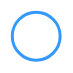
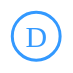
+ <mxCell id="2" value="&lt;font face=&quot;Verdana&quot; color=&quot;#3399ff&quot;&gt;D&lt;/font&gt;" style="text;html=1;align=center;verticalAlign=middle;resizable=0;points=[];autosize=1;strokeColor=none;fillColor=none;fontSize=50;fontFamily=Georgia;fontColor=#FFFFFF;" vertex="1" parent="1"><mxGeometry x="30" y="20" width="60" height="80" as="geometry" /></mxCell>
